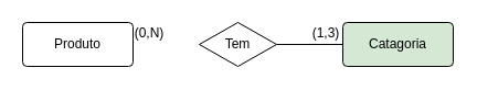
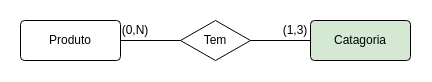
+ <mxCell id="2" style="edgeStyle=none;html=1;exitX=1;exitY=0.5;exitDx=0;exitDy=0;entryX=0;entryY=0.5;entryDx=0;entryDy=0;endArrow=none;endFill=0;" parent="1" source="3" target="6" edge="1"><mxGeometry relative="1" as="geometry" /></mxCell>
